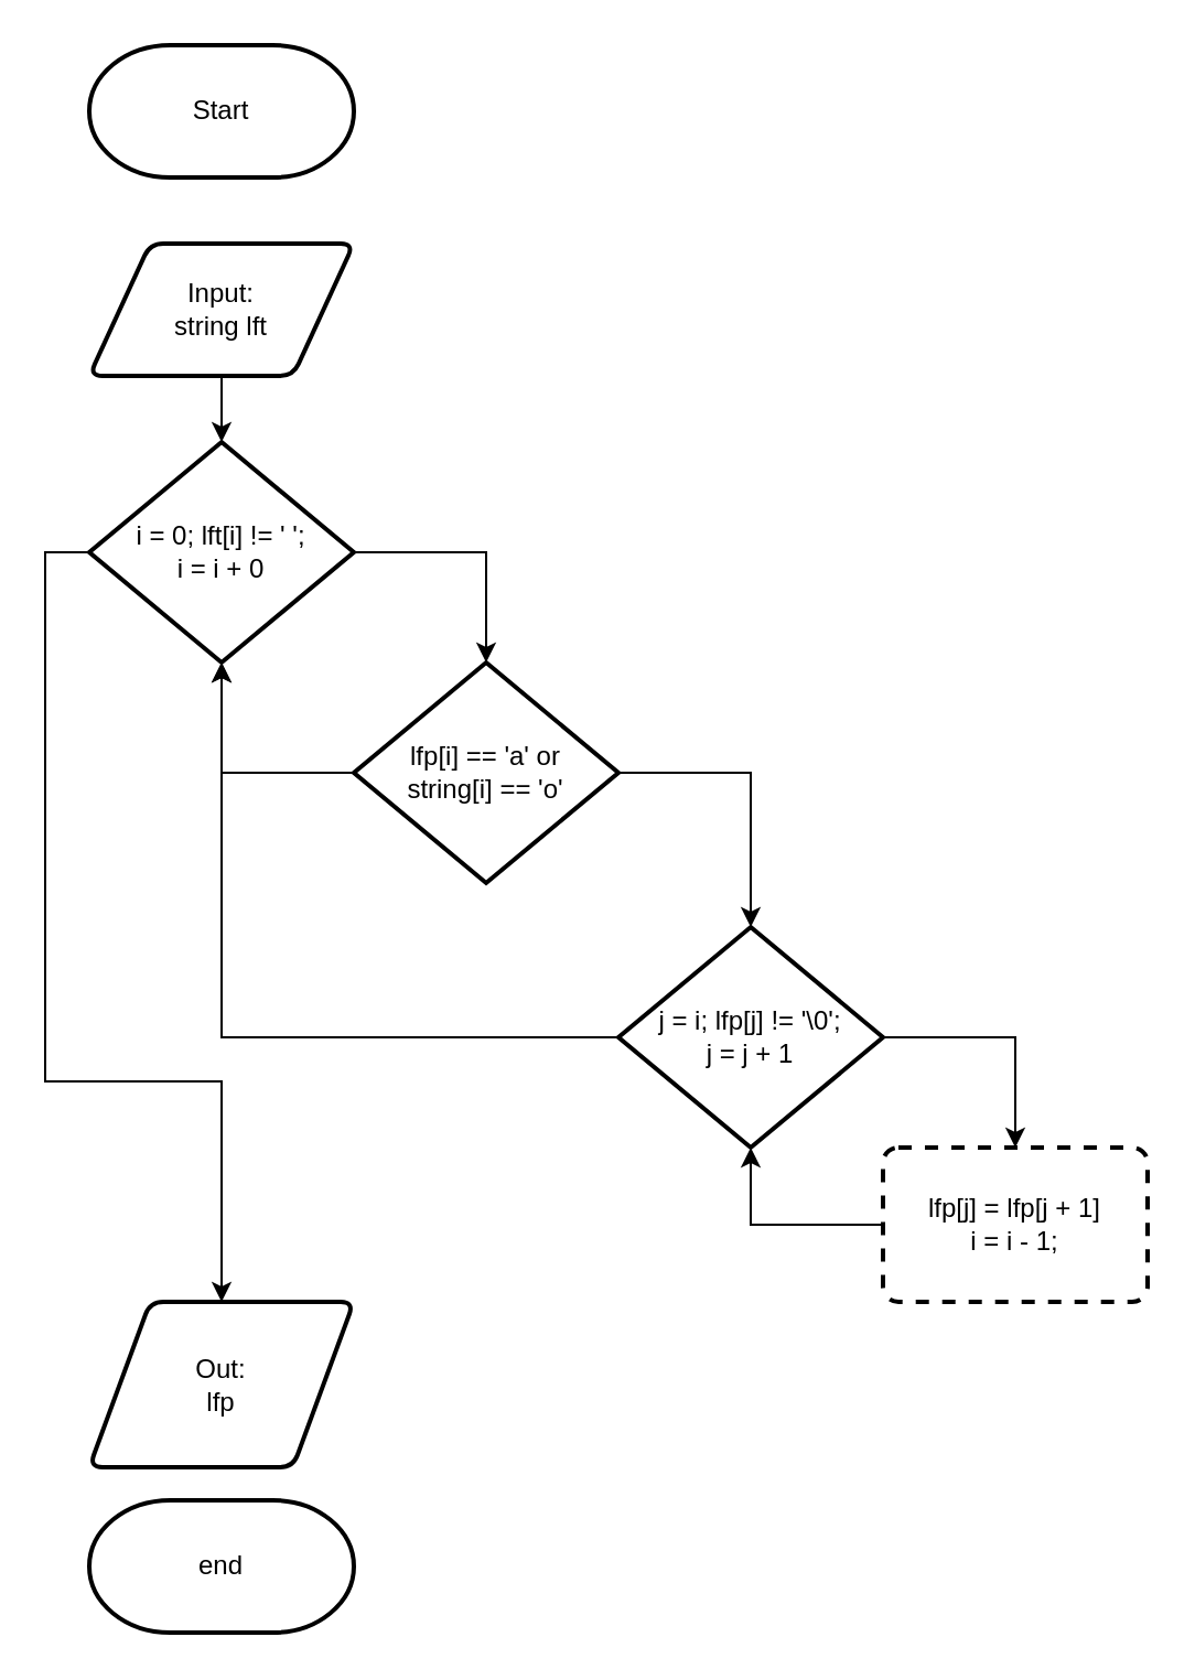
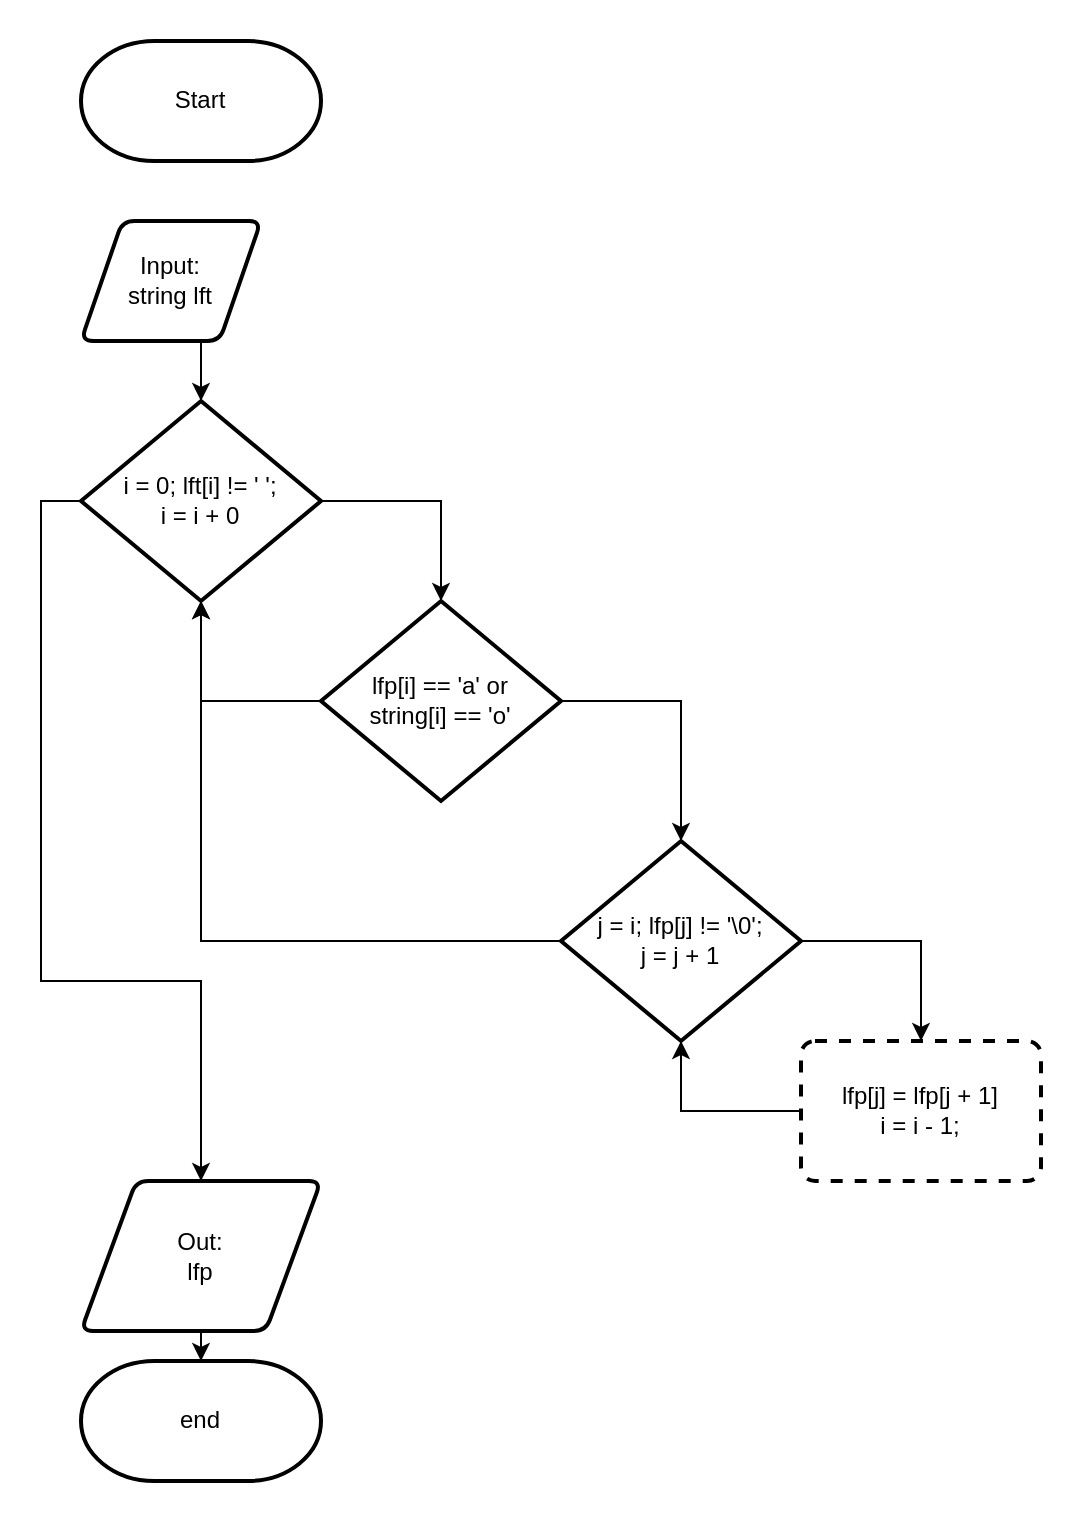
- <mxCell id="4" value="Input:&lt;br&gt;string lft" style="shape=parallelogram;html=1;strokeWidth=2;perimeter=parallelogramPerimeter;whiteSpace=wrap;rounded=1;arcSize=12;size=0.23;" vertex="1" parent="1"><mxGeometry x="40" y="110" width="120" height="60" as="geometry" /></mxCell>
+ <mxCell id="4" value="Input:&lt;br&gt;string lft" style="shape=parallelogram;html=1;strokeWidth=2;perimeter=parallelogramPerimeter;whiteSpace=wrap;rounded=1;arcSize=12;size=0.23;" vertex="1" parent="1"><mxGeometry x="40" y="110" width="90" height="60" as="geometry" /></mxCell>
+ <mxCell id="14" style="edgeStyle=orthogonalEdgeStyle;rounded=0;orthogonalLoop=1;jettySize=auto;html=1;exitX=0.5;exitY=1;exitDx=0;exitDy=0;entryX=0.5;entryY=0;entryDx=0;entryDy=0;entryPerimeter=0;" edge="1" parent="1" source="15" target="18"><mxGeometry relative="1" as="geometry" /></mxCell>
